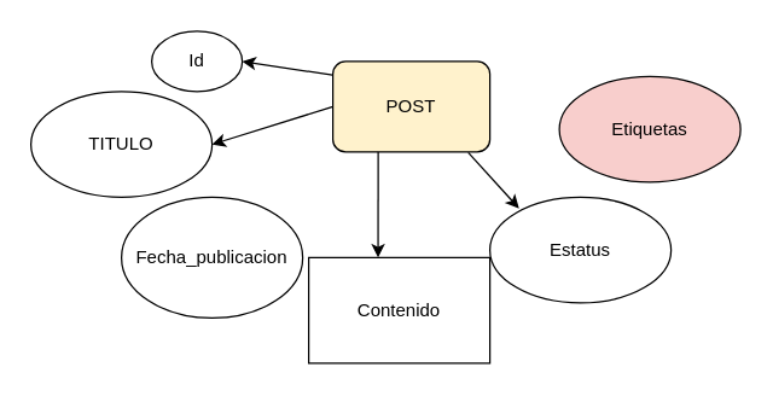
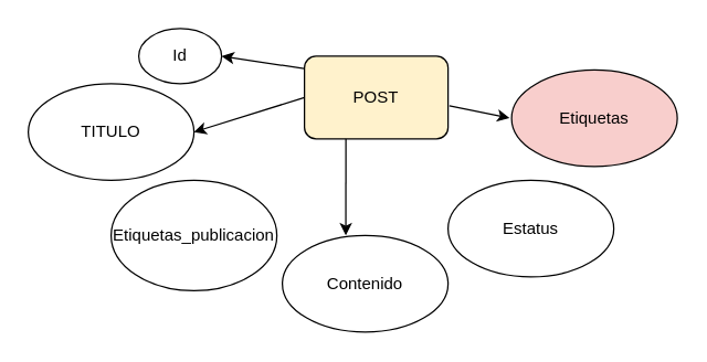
+ <mxCell id="13" value="" style="endArrow=classic;html=1;exitX=1.009;exitY=0.6;exitDx=0;exitDy=0;entryX=-0.012;entryY=0.499;entryDx=0;entryDy=0;entryPerimeter=0;exitPerimeter=0;" edge="1" parent="1" source="2" target="7"><mxGeometry width="50" height="50" relative="1" as="geometry"><mxPoint x="270" y="120" as="sourcePoint" /><mxPoint x="269.96" y="190" as="targetPoint" /></mxGeometry></mxCell>
- <mxCell id="12" value="" style="endArrow=classic;html=1;exitX=0.862;exitY=1.007;exitDx=0;exitDy=0;entryX=0.161;entryY=0.106;entryDx=0;entryDy=0;entryPerimeter=0;exitPerimeter=0;" edge="1" parent="1" source="2" target="6"><mxGeometry width="50" height="50" relative="1" as="geometry"><mxPoint x="260" y="110" as="sourcePoint" /><mxPoint x="259.96" y="180" as="targetPoint" /></mxGeometry></mxCell>
- <mxCell id="4" value="Fecha_publicacion" style="ellipse;whiteSpace=wrap;html=1;" vertex="1" parent="1"><mxGeometry x="80" y="130" width="120" height="80" as="geometry" /></mxCell>
+ <mxCell id="4" value="Etiquetas_publicacion" style="ellipse;whiteSpace=wrap;html=1;" vertex="1" parent="1"><mxGeometry x="80" y="130" width="120" height="80" as="geometry" /></mxCell>
- <mxCell id="5" value="Contenido" style="whiteSpace=wrap;html=1;rounded=0;" vertex="1" parent="1"><mxGeometry x="204" y="170" width="120" height="70" as="geometry" /></mxCell>
+ <mxCell id="5" value="Contenido" style="ellipse;whiteSpace=wrap;html=1;" vertex="1" parent="1"><mxGeometry x="204" y="170" width="120" height="70" as="geometry" /></mxCell>
